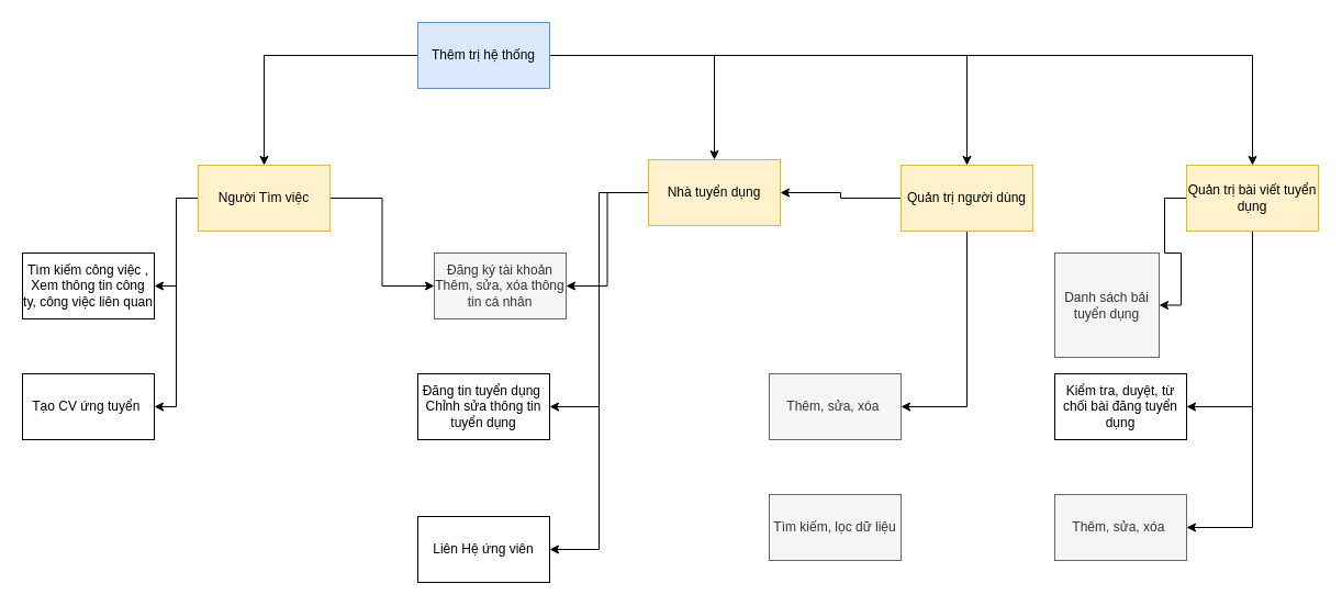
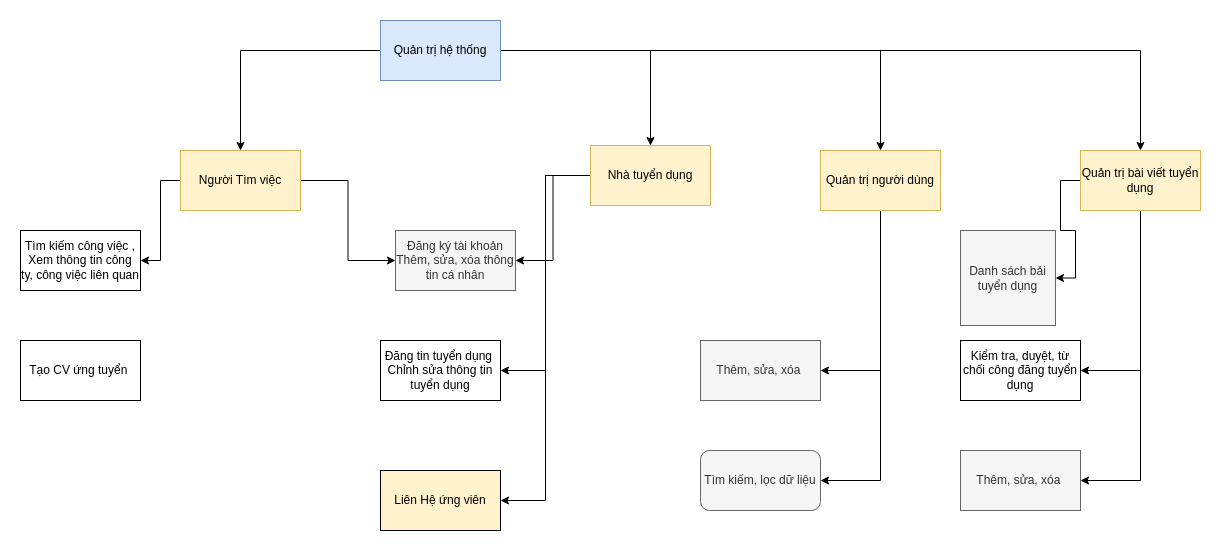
- <mxCell id="14" value="Thêm trị hệ thống" style="rounded=0;whiteSpace=wrap;html=1;fillColor=#dae8fc;strokeColor=#6c8ebf;" vertex="1" parent="1"><mxGeometry x="380" y="20" width="120" height="60" as="geometry" /></mxCell>
+ <mxCell id="14" value="Quản trị hệ thống" style="rounded=0;whiteSpace=wrap;html=1;fillColor=#dae8fc;strokeColor=#6c8ebf;" vertex="1" parent="1"><mxGeometry x="380" y="20" width="120" height="60" as="geometry" /></mxCell>
- <mxCell id="21" style="edgeStyle=orthogonalEdgeStyle;rounded=0;orthogonalLoop=1;jettySize=auto;html=1;" edge="1" parent="1" source="22" target="5"><mxGeometry relative="1" as="geometry" /></mxCell>
+ <mxCell id="21" style="edgeStyle=orthogonalEdgeStyle;rounded=0;orthogonalLoop=1;jettySize=auto;html=1;entryX=1;entryY=0.5;entryDx=0;entryDy=0;" edge="1" parent="1" source="22" target="24"><mxGeometry relative="1" as="geometry" /></mxCell>
- <mxCell id="8" style="edgeStyle=orthogonalEdgeStyle;rounded=0;orthogonalLoop=1;jettySize=auto;html=1;entryX=1;entryY=0.5;entryDx=0;entryDy=0;" edge="1" parent="1" source="9" target="17"><mxGeometry relative="1" as="geometry" /></mxCell>
- <mxCell id="29" value="Kiểm tra, duyệt, từ chối bài đăng tuyển dụng" style="rounded=0;whiteSpace=wrap;html=1;" vertex="1" parent="1"><mxGeometry x="960" y="340" width="120" height="60" as="geometry" /></mxCell>
+ <mxCell id="29" value="Kiểm tra, duyệt, từ chối công đăng tuyển dụng" style="rounded=0;whiteSpace=wrap;html=1;" vertex="1" parent="1"><mxGeometry x="960" y="340" width="120" height="60" as="geometry" /></mxCell>
- <mxCell id="24" value="Tìm kiếm, lọc dữ liệu" style="rounded=0;whiteSpace=wrap;html=1;fillColor=#f5f5f5;fontColor=#333333;strokeColor=#666666;" vertex="1" parent="1"><mxGeometry x="700" y="450" width="120" height="60" as="geometry" /></mxCell>
+ <mxCell id="24" value="Tìm kiếm, lọc dữ liệu" style="whiteSpace=wrap;html=1;fillColor=#f5f5f5;fontColor=#333333;strokeColor=#666666;rounded=1;" vertex="1" parent="1"><mxGeometry x="700" y="450" width="120" height="60" as="geometry" /></mxCell>
- <mxCell id="19" value="Liên Hệ ứng viên" style="rounded=0;whiteSpace=wrap;html=1;" vertex="1" parent="1"><mxGeometry x="380" y="470" width="120" height="60" as="geometry" /></mxCell>
+ <mxCell id="19" value="Liên Hệ ứng viên" style="rounded=0;whiteSpace=wrap;html=1;fillColor=#fff2cc;" vertex="1" parent="1"><mxGeometry x="380" y="470" width="120" height="60" as="geometry" /></mxCell>
